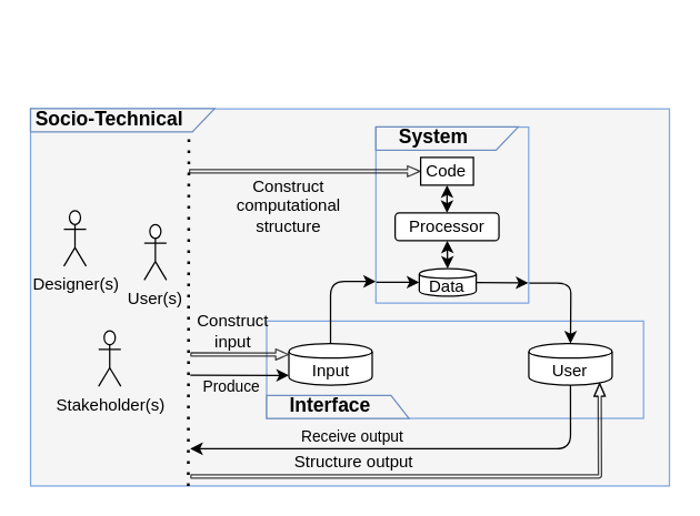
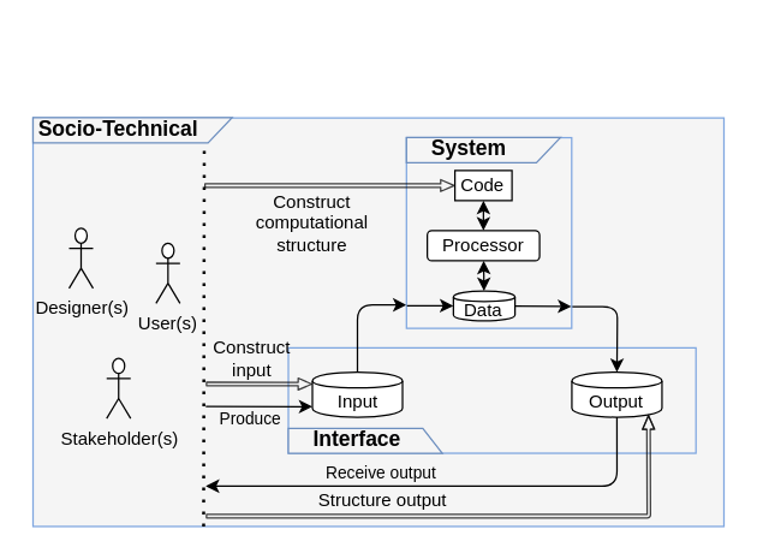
- <mxCell id="13" value="User" style="shape=cylinder;whiteSpace=wrap;html=1;boundedLbl=1;backgroundOutline=1;" vertex="1" parent="9"><mxGeometry x="198.75" y="16.13" width="60" height="30" as="geometry" /></mxCell>
+ <mxCell id="13" value="Output" style="shape=cylinder;whiteSpace=wrap;html=1;boundedLbl=1;backgroundOutline=1;" vertex="1" parent="9"><mxGeometry x="198.75" y="16.13" width="60" height="30" as="geometry" /></mxCell>
